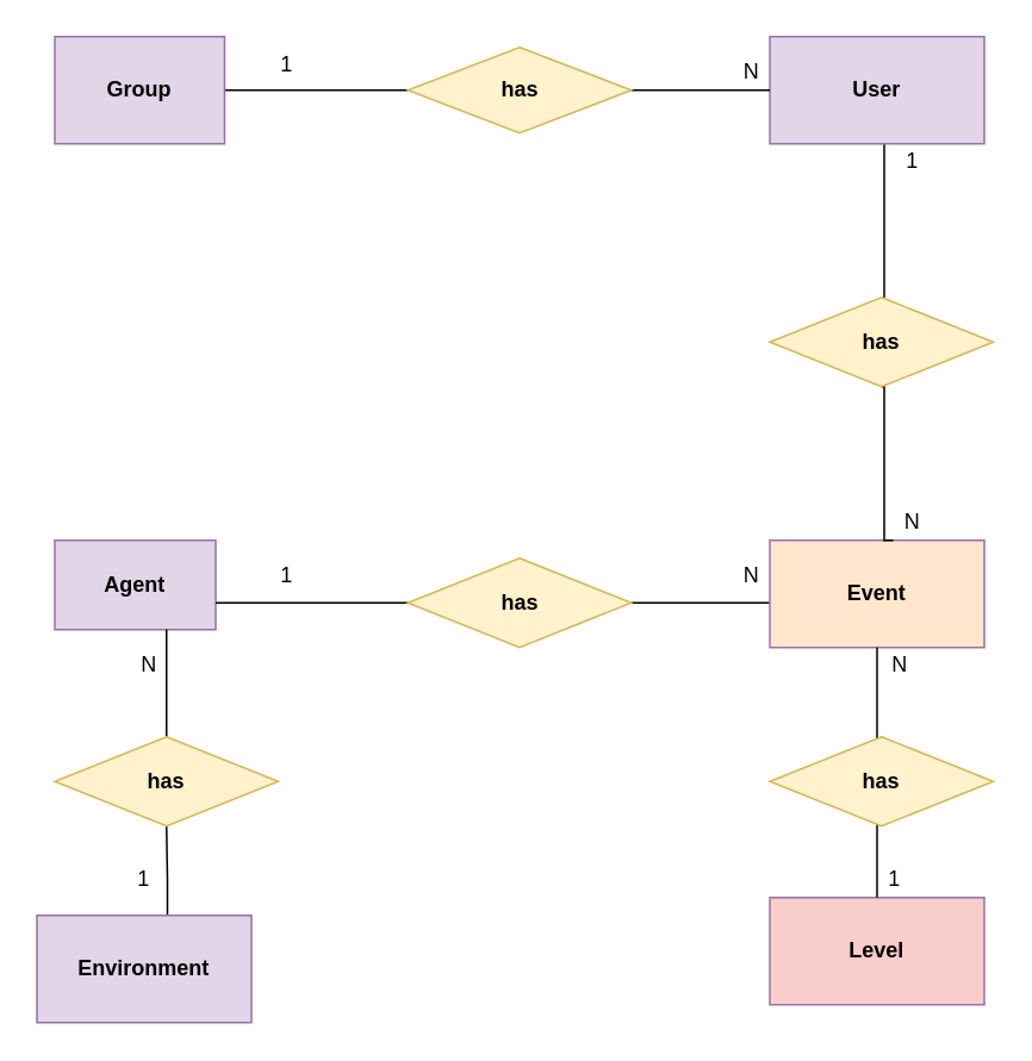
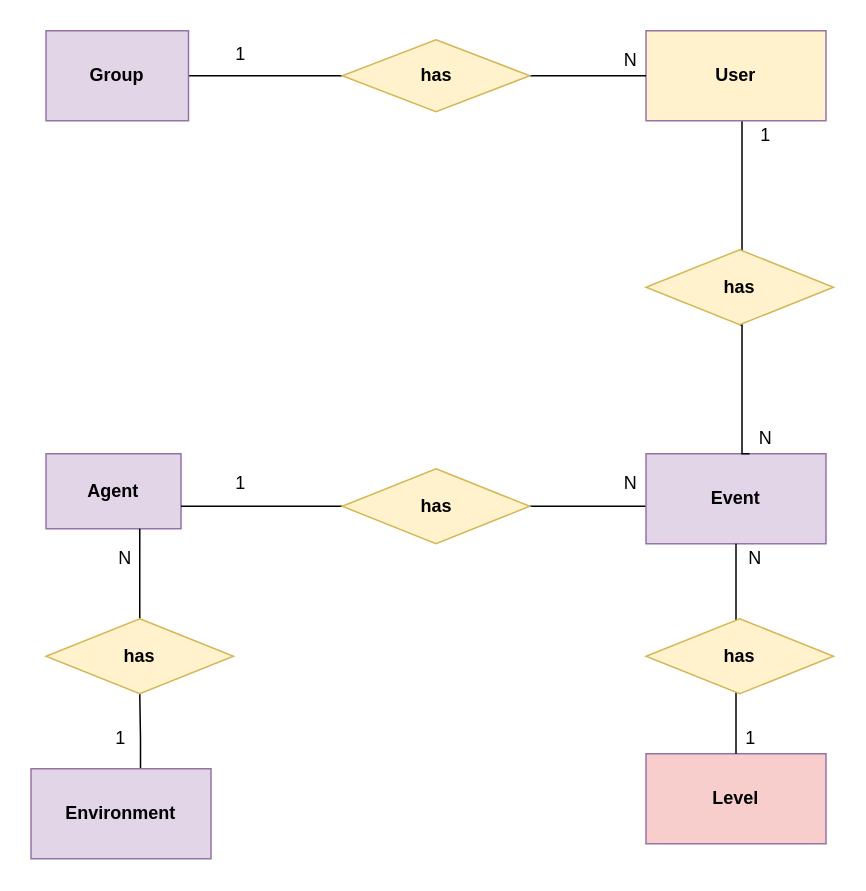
- <mxCell id="5" value="&lt;font style=&quot;vertical-align: inherit&quot;&gt;&lt;font style=&quot;vertical-align: inherit&quot;&gt;&lt;b&gt;User&lt;/b&gt;&lt;/font&gt;&lt;/font&gt;" style="rounded=0;whiteSpace=wrap;html=1;fillColor=#e1d5e7;strokeColor=#9673a6;" parent="1" vertex="1"><mxGeometry x="430" y="20" width="120" height="60" as="geometry" /></mxCell>
+ <mxCell id="5" value="&lt;font style=&quot;vertical-align: inherit&quot;&gt;&lt;font style=&quot;vertical-align: inherit&quot;&gt;&lt;b&gt;User&lt;/b&gt;&lt;/font&gt;&lt;/font&gt;" style="rounded=0;whiteSpace=wrap;html=1;fillColor=#fff2cc;strokeColor=#9673a6;" parent="1" vertex="1"><mxGeometry x="430" y="20" width="120" height="60" as="geometry" /></mxCell>
- <mxCell id="3" value="&lt;font style=&quot;vertical-align: inherit&quot;&gt;&lt;font style=&quot;vertical-align: inherit&quot;&gt;&lt;b&gt;Event&lt;/b&gt;&lt;/font&gt;&lt;/font&gt;" style="rounded=0;whiteSpace=wrap;html=1;fillColor=#ffe6cc;strokeColor=#9673a6;" parent="1" vertex="1"><mxGeometry x="430" y="302" width="120" height="60" as="geometry" /></mxCell>
+ <mxCell id="3" value="&lt;font style=&quot;vertical-align: inherit&quot;&gt;&lt;font style=&quot;vertical-align: inherit&quot;&gt;&lt;b&gt;Event&lt;/b&gt;&lt;/font&gt;&lt;/font&gt;" style="rounded=0;whiteSpace=wrap;html=1;fillColor=#e1d5e7;strokeColor=#9673a6;" parent="1" vertex="1"><mxGeometry x="430" y="302" width="120" height="60" as="geometry" /></mxCell>
